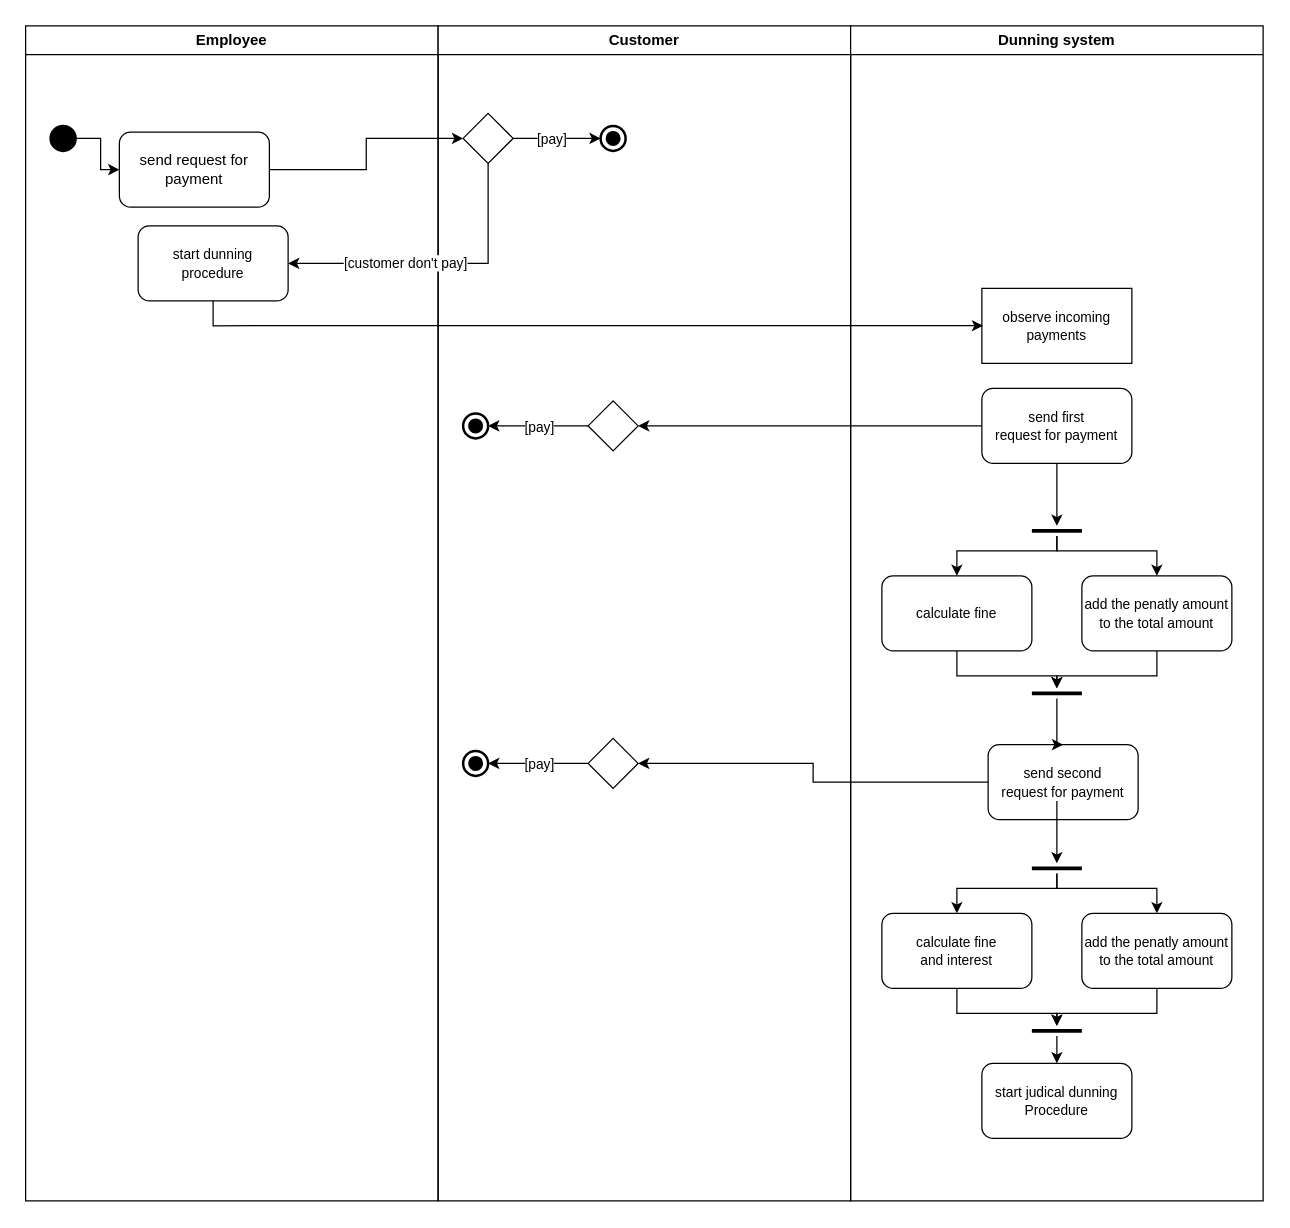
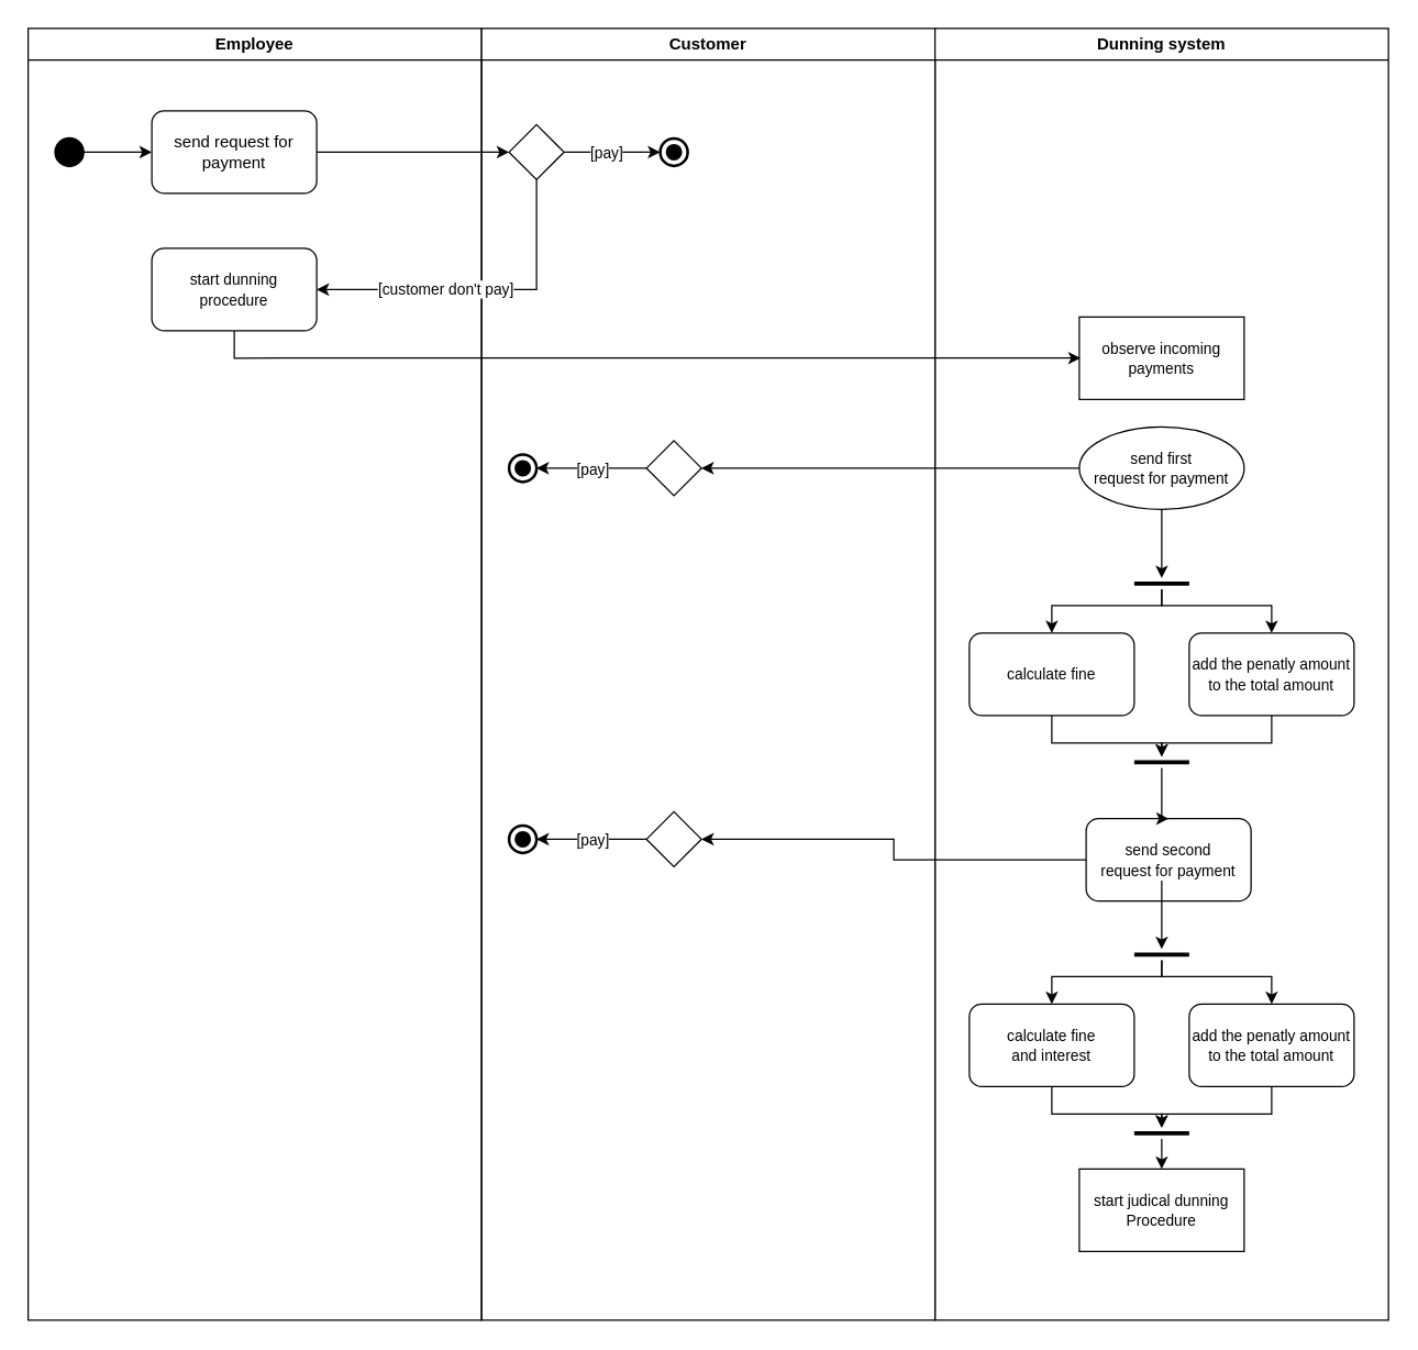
- <mxCell id="5" value="send request for payment" style="rounded=1;whiteSpace=wrap;html=1;" vertex="1" parent="1"><mxGeometry x="95" y="105" width="120" height="60" as="geometry" /></mxCell>
+ <mxCell id="5" value="send request for payment" style="rounded=1;whiteSpace=wrap;html=1;" vertex="1" parent="1"><mxGeometry x="110" y="80" width="120" height="60" as="geometry" /></mxCell>
- <mxCell id="24" value="&lt;span style=&quot;font-size: 11px; text-wrap: nowrap; background-color: rgb(255, 255, 255);&quot;&gt;send first&lt;br&gt;request for payment&lt;/span&gt;" style="rounded=1;whiteSpace=wrap;html=1;" vertex="1" parent="21"><mxGeometry x="105" y="290" width="120" height="60" as="geometry" /></mxCell>
+ <mxCell id="24" value="&lt;span style=&quot;font-size: 11px; text-wrap: nowrap; background-color: rgb(255, 255, 255);&quot;&gt;send first&lt;br&gt;request for payment&lt;/span&gt;" style="ellipse;whiteSpace=wrap;html=1;" vertex="1" parent="21"><mxGeometry x="105" y="290" width="120" height="60" as="geometry" /></mxCell>
- <mxCell id="42" value="&lt;span style=&quot;font-size: 11px; text-wrap: nowrap; background-color: rgb(255, 255, 255);&quot;&gt;start judical dunning&lt;br&gt;Procedure&lt;/span&gt;" style="rounded=1;whiteSpace=wrap;html=1;" vertex="1" parent="21"><mxGeometry x="105" y="830" width="120" height="60" as="geometry" /></mxCell>
+ <mxCell id="42" value="&lt;span style=&quot;font-size: 11px; text-wrap: nowrap; background-color: rgb(255, 255, 255);&quot;&gt;start judical dunning&lt;br&gt;Procedure&lt;/span&gt;" style="whiteSpace=wrap;html=1;rounded=0;" vertex="1" parent="21"><mxGeometry x="105" y="830" width="120" height="60" as="geometry" /></mxCell>
